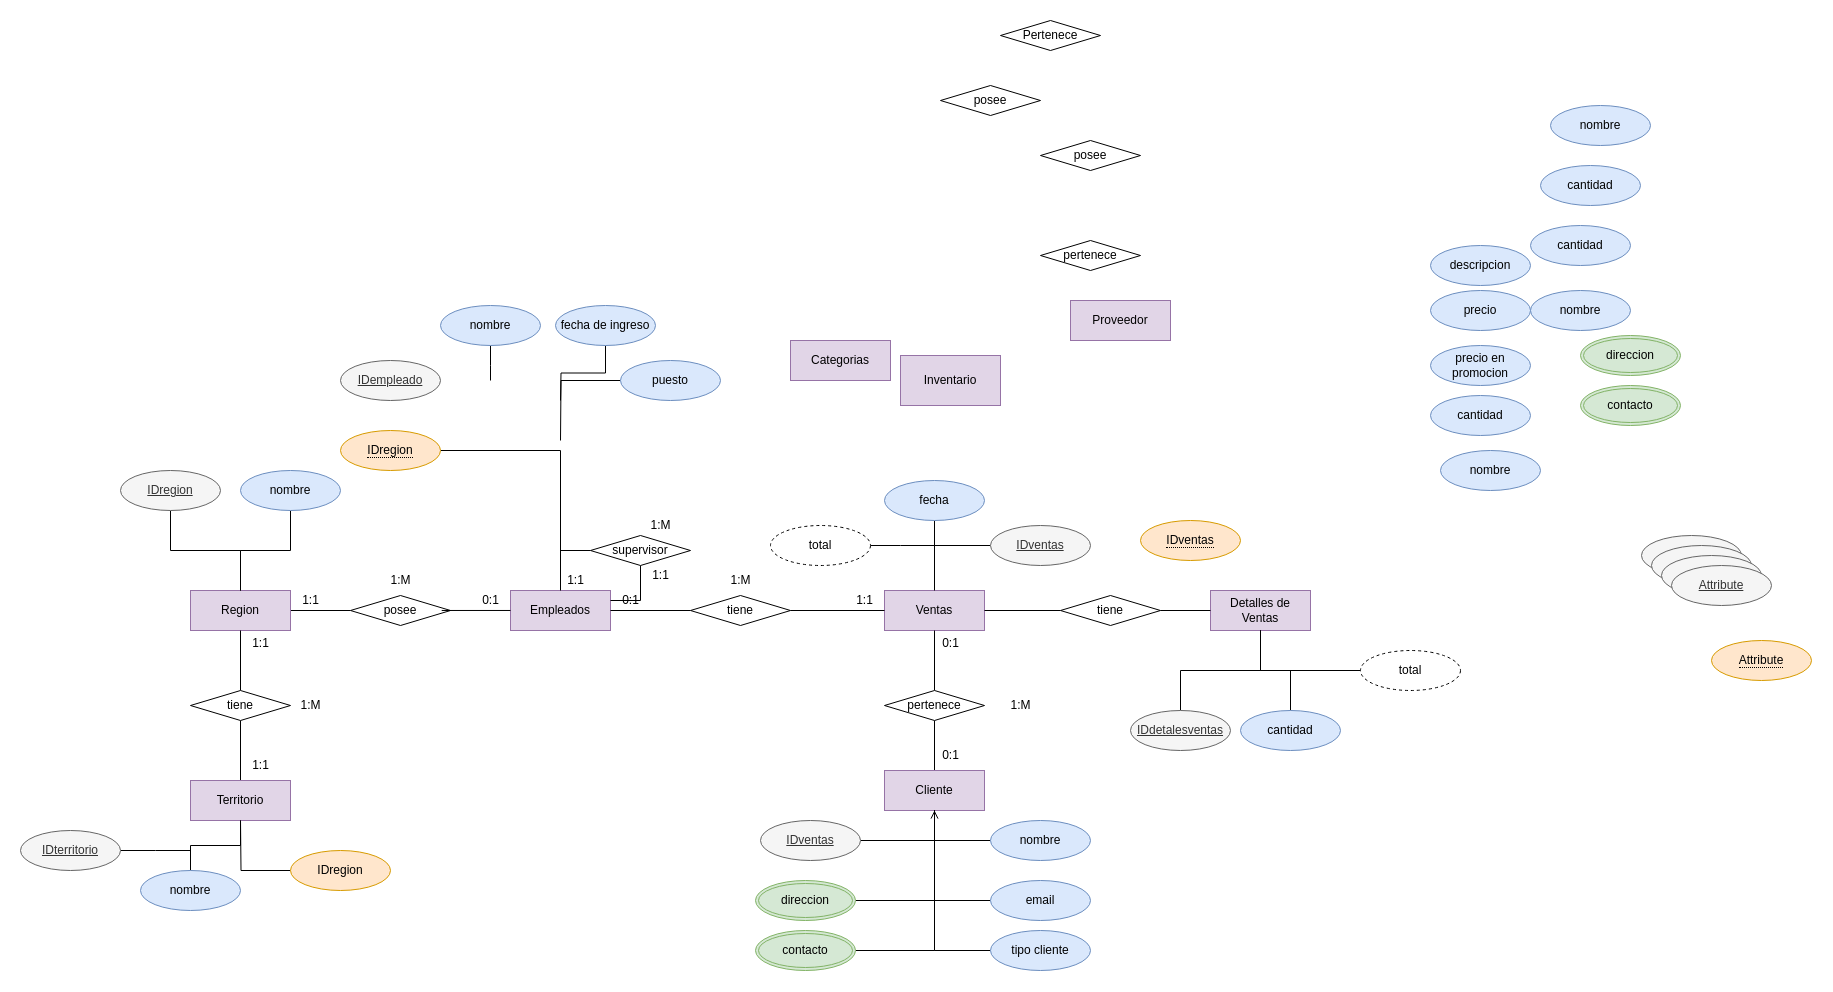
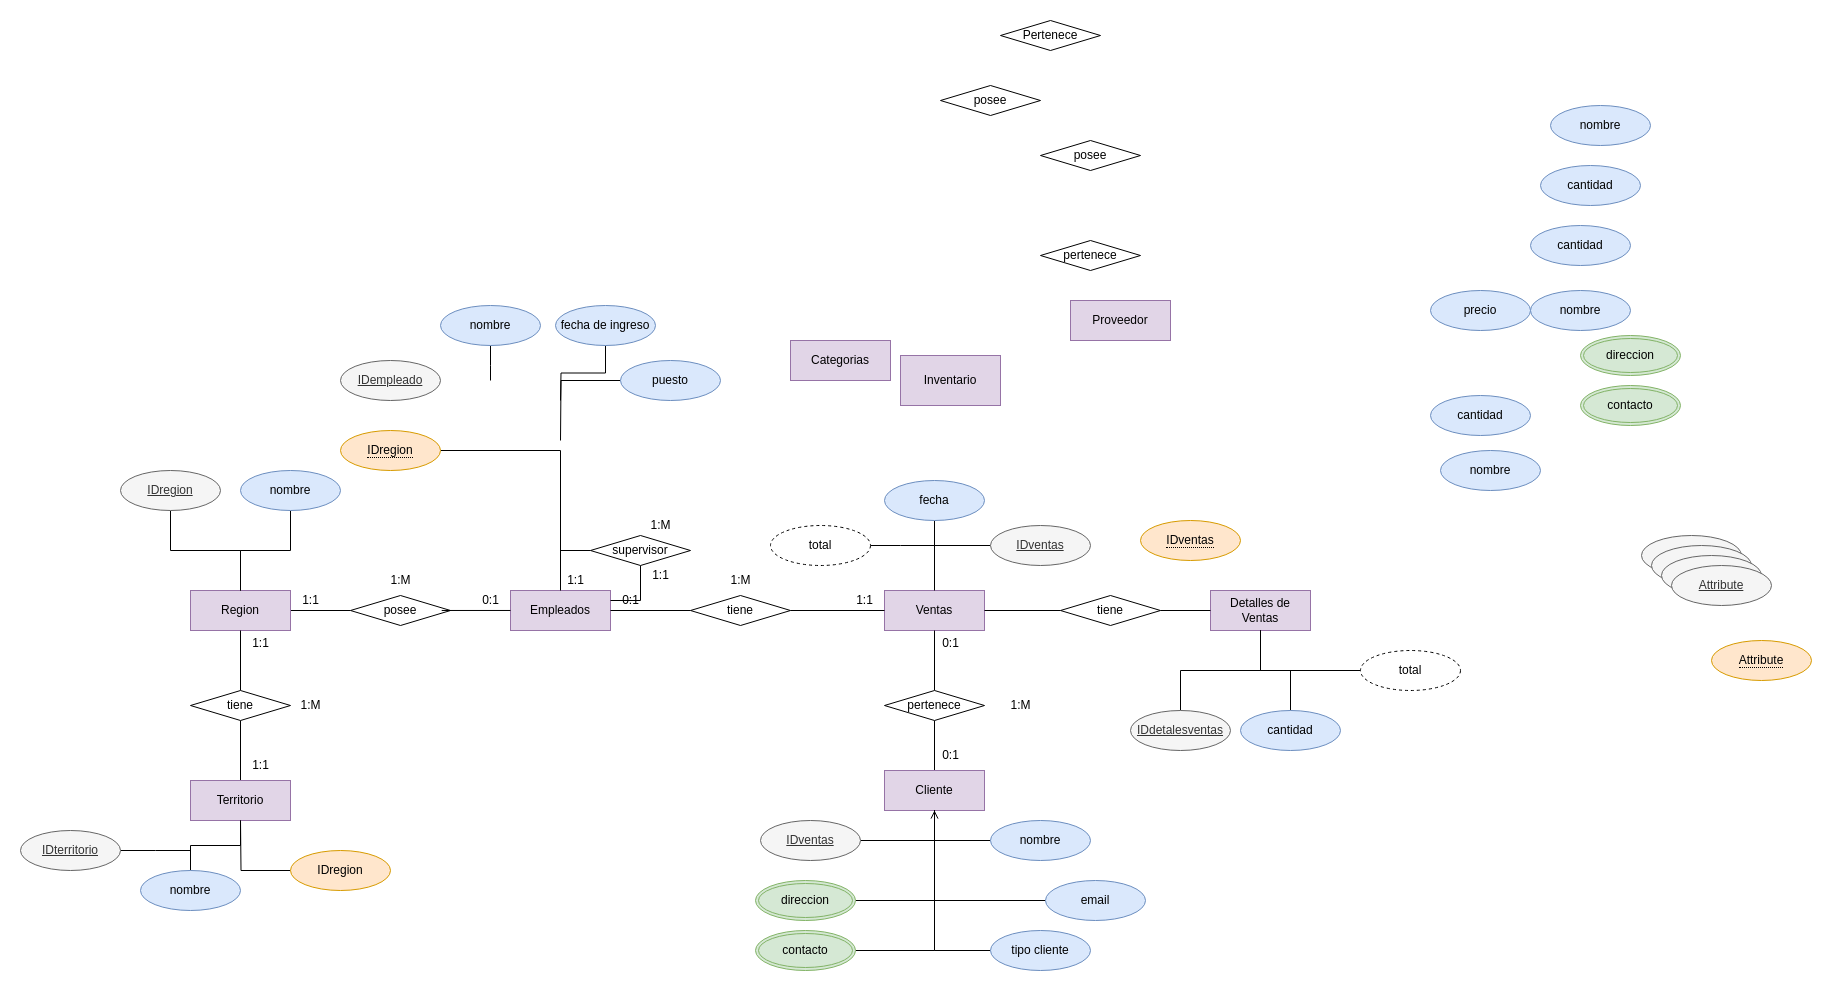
- <mxCell id="36" value="descripcion" style="ellipse;whiteSpace=wrap;html=1;align=center;fillColor=#dae8fc;strokeColor=#6c8ebf;" vertex="1" parent="1"><mxGeometry x="1430" y="245" width="100" height="40" as="geometry" /></mxCell>
- <mxCell id="40" value="precio en promocion" style="ellipse;whiteSpace=wrap;html=1;align=center;fillColor=#dae8fc;strokeColor=#6c8ebf;" vertex="1" parent="1"><mxGeometry x="1430" y="345" width="100" height="40" as="geometry" /></mxCell>
- <mxCell id="47" value="email" style="ellipse;whiteSpace=wrap;html=1;align=center;fillColor=#dae8fc;strokeColor=#6c8ebf;" vertex="1" parent="1"><mxGeometry x="990" y="880" width="100" height="40" as="geometry" /></mxCell>
+ <mxCell id="47" value="email" style="ellipse;whiteSpace=wrap;html=1;align=center;fillColor=#dae8fc;strokeColor=#6c8ebf;" vertex="1" parent="1"><mxGeometry x="1045" y="880" width="100" height="40" as="geometry" /></mxCell>
